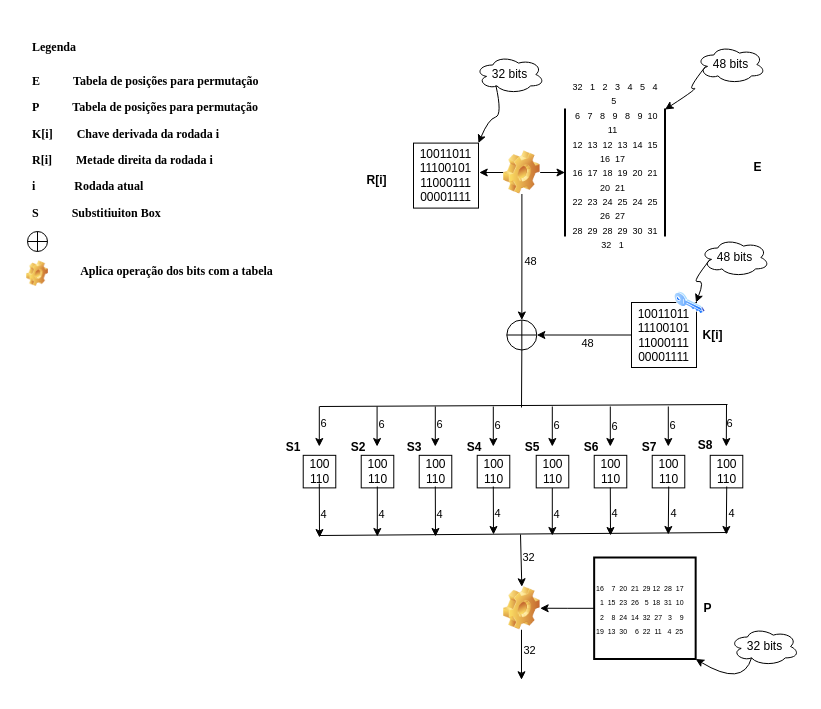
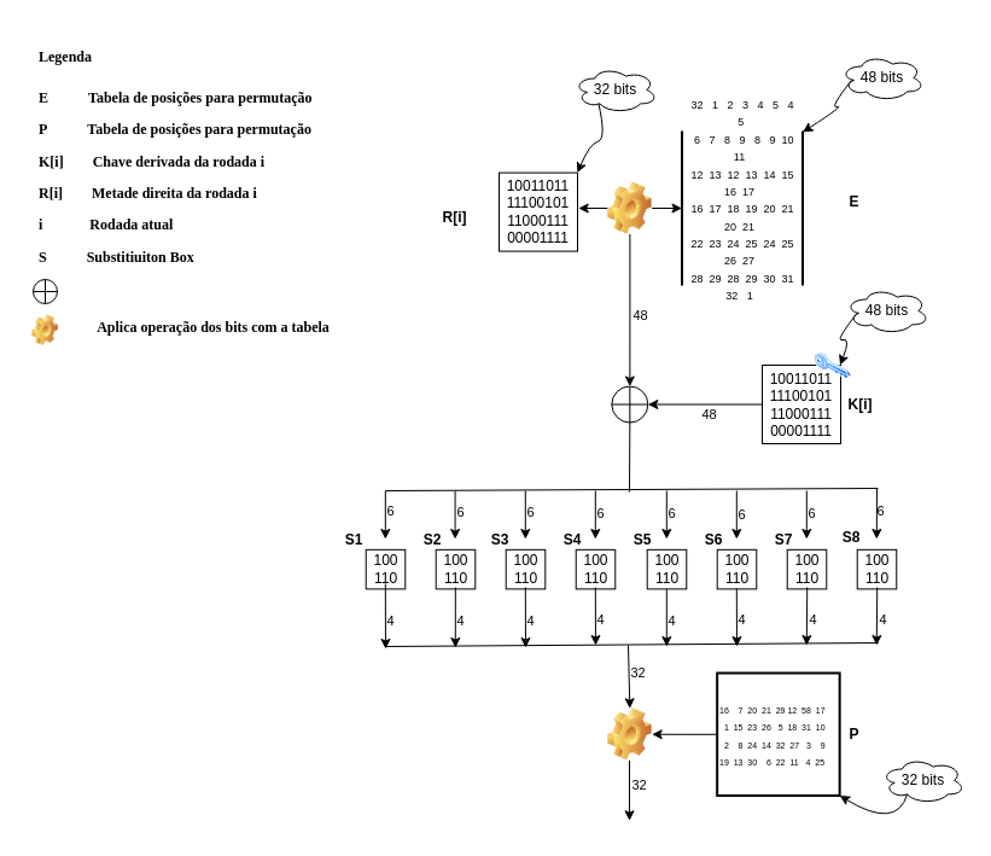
- <mxCell id="9" value="&lt;b&gt;E&lt;/b&gt;" style="text;html=1;align=center;verticalAlign=middle;whiteSpace=wrap;rounded=0;labelBackgroundColor=none;fontColor=light-dark(#000000,#000000);" parent="3" vertex="1"><mxGeometry x="450.5" y="107" width="33" height="30" as="geometry" /></mxCell>
+ <mxCell id="9" value="&lt;b&gt;E&lt;/b&gt;" style="text;html=1;align=center;verticalAlign=middle;whiteSpace=wrap;rounded=0;labelBackgroundColor=none;fontColor=light-dark(#000000,#000000);" parent="3" vertex="1"><mxGeometry x="400.5" y="107" width="33" height="30" as="geometry" /></mxCell>
- <mxCell id="79" value="&lt;div&gt;&lt;div&gt;&lt;div&gt;&lt;font style=&quot;font-size: 7px;&quot;&gt;16&amp;nbsp; &amp;nbsp; 7&amp;nbsp; 20&amp;nbsp; 21&amp;nbsp; 29 12&amp;nbsp; 28&amp;nbsp; 17&lt;/font&gt;&lt;/div&gt;&lt;div&gt;&lt;font style=&quot;font-size: 7px;&quot;&gt;&amp;nbsp; 1&amp;nbsp; 15&amp;nbsp; 23&amp;nbsp; 26&amp;nbsp; &amp;nbsp;5&amp;nbsp; 18&amp;nbsp; 31&amp;nbsp; 10&lt;/font&gt;&lt;/div&gt;&lt;div&gt;&lt;font style=&quot;font-size: 7px;&quot;&gt;&amp;nbsp; 2&amp;nbsp; &amp;nbsp; 8&amp;nbsp; 24&amp;nbsp; 14&amp;nbsp; 32&amp;nbsp; 27&amp;nbsp; &amp;nbsp;3&amp;nbsp; &amp;nbsp; 9&lt;/font&gt;&lt;/div&gt;&lt;div&gt;&lt;font style=&quot;font-size: 7px;&quot;&gt;19&amp;nbsp; 13&amp;nbsp; 30&amp;nbsp; &amp;nbsp; 6&amp;nbsp; 22&amp;nbsp; 11&amp;nbsp; &amp;nbsp;4&amp;nbsp; 25&lt;/font&gt;&lt;/div&gt;&lt;/div&gt;&lt;/div&gt;" style="whiteSpace=wrap;html=1;aspect=fixed;align=left;labelBackgroundColor=none;fontColor=light-dark(#000000,#000000);strokeColor=light-dark(#000000,#000000);fillColor=light-dark(#FFFFFF,#FFFFFF);strokeWidth=2;" parent="3" vertex="1"><mxGeometry x="303.66" y="512" width="101.5" height="101.5" as="geometry" /></mxCell>
+ <mxCell id="79" value="&lt;div&gt;&lt;div&gt;&lt;div&gt;&lt;font style=&quot;font-size: 7px;&quot;&gt;16&amp;nbsp; &amp;nbsp; 7&amp;nbsp; 20&amp;nbsp; 21&amp;nbsp; 29 12&amp;nbsp; 58&amp;nbsp; 17&lt;/font&gt;&lt;/div&gt;&lt;div&gt;&lt;font style=&quot;font-size: 7px;&quot;&gt;&amp;nbsp; 1&amp;nbsp; 15&amp;nbsp; 23&amp;nbsp; 26&amp;nbsp; &amp;nbsp;5&amp;nbsp; 18&amp;nbsp; 31&amp;nbsp; 10&lt;/font&gt;&lt;/div&gt;&lt;div&gt;&lt;font style=&quot;font-size: 7px;&quot;&gt;&amp;nbsp; 2&amp;nbsp; &amp;nbsp; 8&amp;nbsp; 24&amp;nbsp; 14&amp;nbsp; 32&amp;nbsp; 27&amp;nbsp; &amp;nbsp;3&amp;nbsp; &amp;nbsp; 9&lt;/font&gt;&lt;/div&gt;&lt;div&gt;&lt;font style=&quot;font-size: 7px;&quot;&gt;19&amp;nbsp; 13&amp;nbsp; 30&amp;nbsp; &amp;nbsp; 6&amp;nbsp; 22&amp;nbsp; 11&amp;nbsp; &amp;nbsp;4&amp;nbsp; 25&lt;/font&gt;&lt;/div&gt;&lt;/div&gt;&lt;/div&gt;" style="whiteSpace=wrap;html=1;aspect=fixed;align=left;labelBackgroundColor=none;fontColor=light-dark(#000000,#000000);strokeColor=light-dark(#000000,#000000);fillColor=light-dark(#FFFFFF,#FFFFFF);strokeWidth=2;" parent="3" vertex="1"><mxGeometry x="303.66" y="512" width="101.5" height="101.5" as="geometry" /></mxCell>
